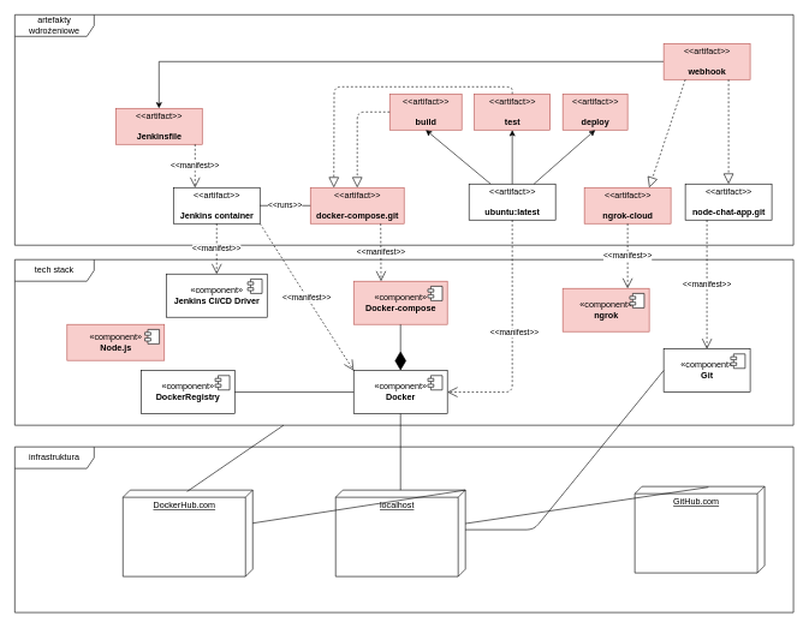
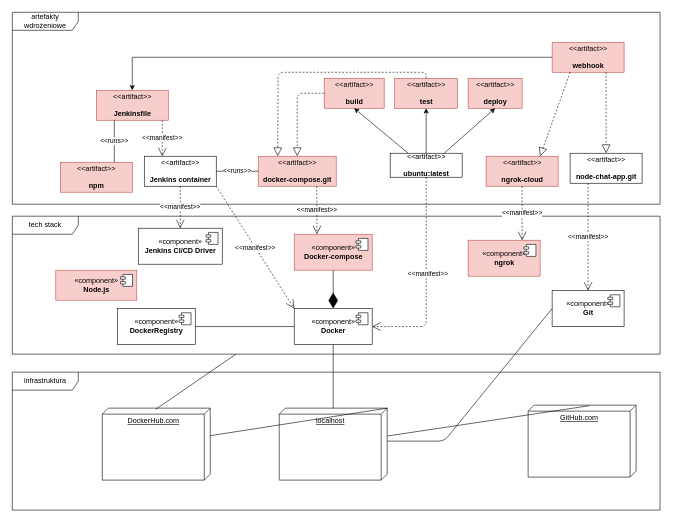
- <mxCell id="49" value="&amp;lt;&amp;lt;artifact&amp;gt;&amp;gt;&lt;br&gt;&lt;br&gt;&lt;b&gt;webhook&lt;/b&gt;" style="text;html=1;align=center;verticalAlign=middle;dashed=0;fillColor=#f8cecc;strokeColor=#b85450;" vertex="1" parent="1"><mxGeometry x="920" y="60" width="120" height="50" as="geometry" /></mxCell>
+ <mxCell id="49" value="&amp;lt;&amp;lt;artifact&amp;gt;&amp;gt;&lt;br&gt;&lt;br&gt;&lt;b&gt;webhook&lt;/b&gt;" style="text;html=1;align=center;verticalAlign=middle;dashed=0;fillColor=#f8cecc;strokeColor=#b85450;" vertex="1" parent="1"><mxGeometry x="920" y="70" width="120" height="50" as="geometry" /></mxCell>
+ <mxCell id="46" value="&amp;lt;&amp;lt;runs&amp;gt;&amp;gt;" style="endArrow=none;html=1;exitX=0.75;exitY=0;exitDx=0;exitDy=0;entryX=0.25;entryY=1;entryDx=0;entryDy=0;" edge="1" parent="1" source="43" target="42"><mxGeometry width="50" height="50" relative="1" as="geometry"><mxPoint x="370" y="295" as="sourcePoint" /><mxPoint x="440" y="295" as="targetPoint" /></mxGeometry></mxCell>
- <mxCell id="25" value="&amp;lt;&amp;lt;artifact&amp;gt;&amp;gt;&lt;br&gt;&lt;br&gt;&lt;b&gt;ubuntu:latest&lt;/b&gt;" style="text;html=1;align=center;verticalAlign=middle;dashed=0;fillColor=#ffffff;strokeColor=#000000;" vertex="1" parent="1"><mxGeometry x="650" y="255" width="120" height="50" as="geometry" /></mxCell>
+ <mxCell id="25" value="&amp;lt;&amp;lt;artifact&amp;gt;&amp;gt;&lt;br&gt;&lt;br&gt;&lt;b&gt;ubuntu:latest&lt;/b&gt;" style="text;html=1;align=center;verticalAlign=middle;dashed=0;fillColor=#ffffff;strokeColor=#000000;" vertex="1" parent="1"><mxGeometry x="650" y="255" width="120" height="40" as="geometry" /></mxCell>
+ <mxCell id="43" value="&amp;lt;&amp;lt;artifact&amp;gt;&amp;gt;&lt;br&gt;&lt;br&gt;&lt;b&gt;npm&lt;/b&gt;" style="text;html=1;align=center;verticalAlign=middle;dashed=0;fillColor=#f8cecc;strokeColor=#b85450;" vertex="1" parent="1"><mxGeometry x="100" y="270" width="120" height="50" as="geometry" /></mxCell>
